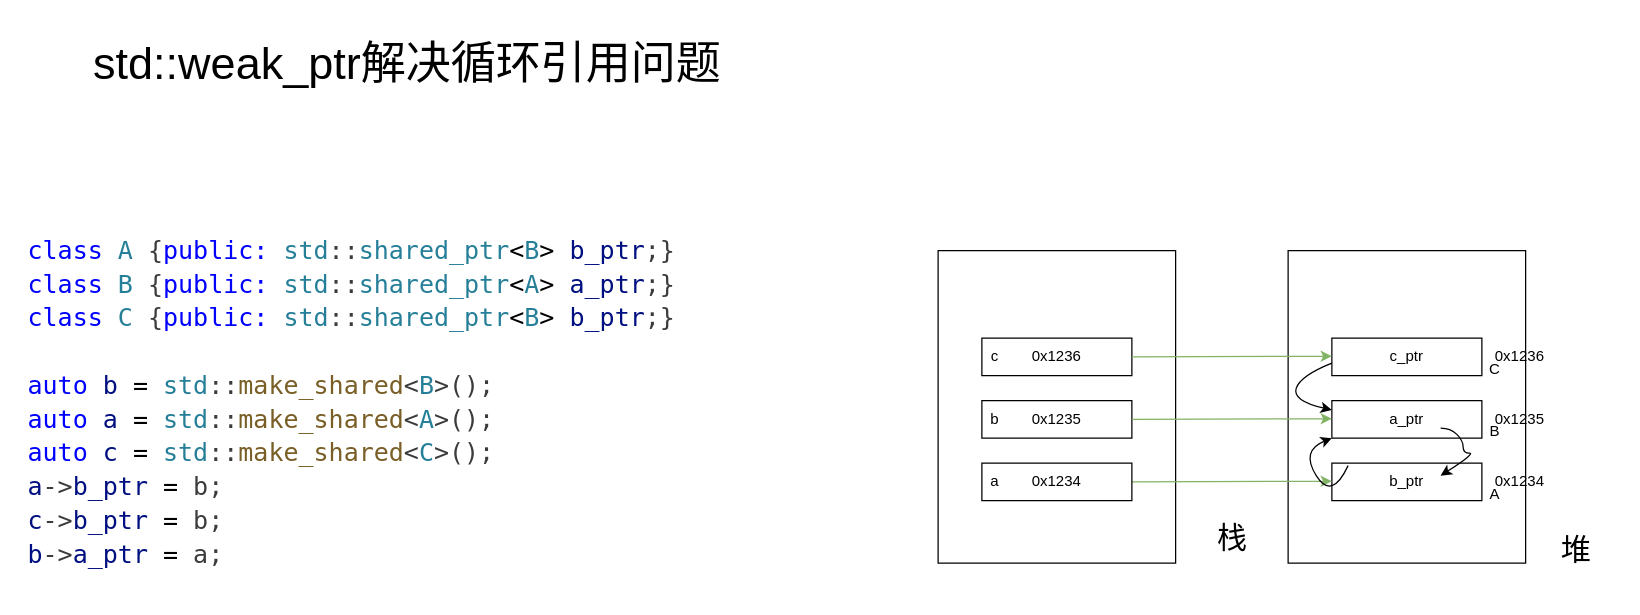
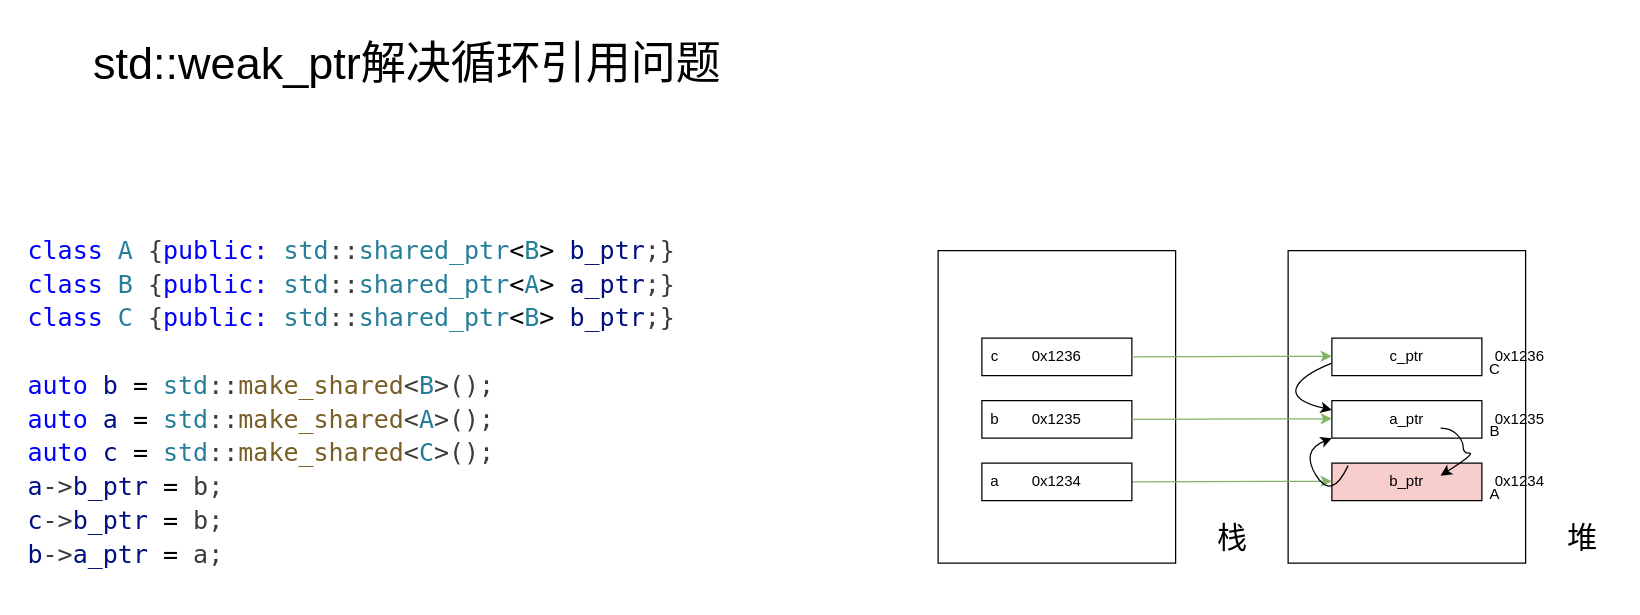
- <mxCell id="9" value="b_ptr" style="rounded=0;whiteSpace=wrap;html=1;" parent="1" vertex="1"><mxGeometry x="1065" y="370" width="120" height="30" as="geometry" /></mxCell>
+ <mxCell id="9" value="b_ptr" style="rounded=0;whiteSpace=wrap;html=1;fillColor=#f8cecc;" parent="1" vertex="1"><mxGeometry x="1065" y="370" width="120" height="30" as="geometry" /></mxCell>
- <mxCell id="6" value="&lt;span style=&quot;font-size: 24px;&quot;&gt;堆&lt;/span&gt;" style="text;html=1;align=center;verticalAlign=middle;resizable=0;points=[];autosize=1;strokeColor=none;fillColor=none;" parent="1" vertex="1"><mxGeometry x="1235" y="420" width="50" height="40" as="geometry" /></mxCell>
+ <mxCell id="6" value="&lt;span style=&quot;font-size: 24px;&quot;&gt;堆&lt;/span&gt;" style="text;html=1;align=center;verticalAlign=middle;resizable=0;points=[];autosize=1;strokeColor=none;fillColor=none;" parent="1" vertex="1"><mxGeometry x="1240" y="410" width="50" height="40" as="geometry" /></mxCell>
